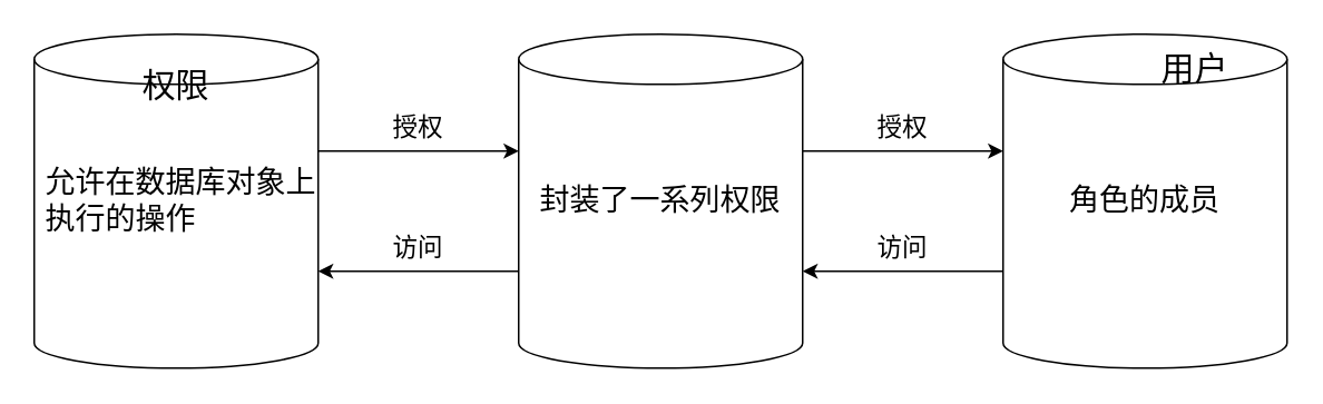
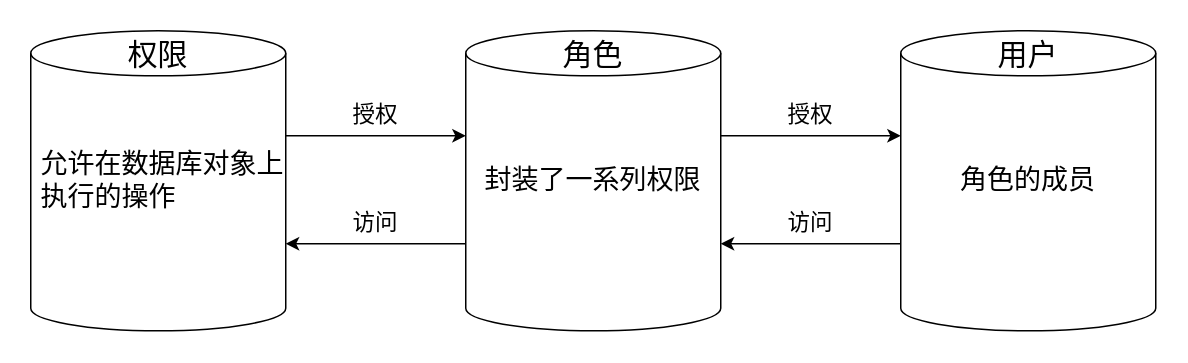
+ <mxCell id="7" value="角色" style="text;html=1;strokeColor=none;fillColor=none;align=center;verticalAlign=middle;whiteSpace=wrap;rounded=0;fontSize=20;" vertex="1" parent="1"><mxGeometry x="365" y="20" width="60" height="30" as="geometry" /></mxCell>
- <mxCell id="14" value="用户" style="text;html=1;strokeColor=none;fillColor=none;align=center;verticalAlign=middle;whiteSpace=wrap;rounded=0;fontSize=20;" vertex="1" parent="1"><mxGeometry x="685" y="25" width="60" height="30" as="geometry" /></mxCell>
+ <mxCell id="14" value="用户" style="text;html=1;strokeColor=none;fillColor=none;align=center;verticalAlign=middle;whiteSpace=wrap;rounded=0;fontSize=20;" vertex="1" parent="1"><mxGeometry x="655" y="20" width="60" height="30" as="geometry" /></mxCell>
- <mxCell id="3" value="权限" style="text;html=1;strokeColor=none;fillColor=none;align=center;verticalAlign=middle;whiteSpace=wrap;rounded=0;fontSize=20;" vertex="1" parent="1"><mxGeometry x="75" y="35" width="60" height="30" as="geometry" /></mxCell>
+ <mxCell id="3" value="权限" style="text;html=1;strokeColor=none;fillColor=none;align=center;verticalAlign=middle;whiteSpace=wrap;rounded=0;fontSize=20;" vertex="1" parent="1"><mxGeometry x="75" y="20" width="60" height="30" as="geometry" /></mxCell>
